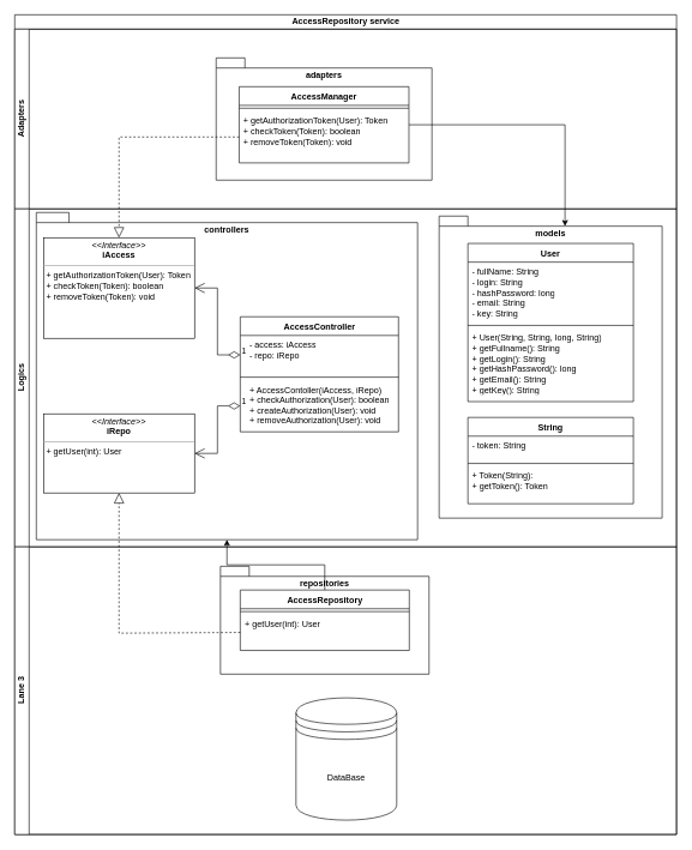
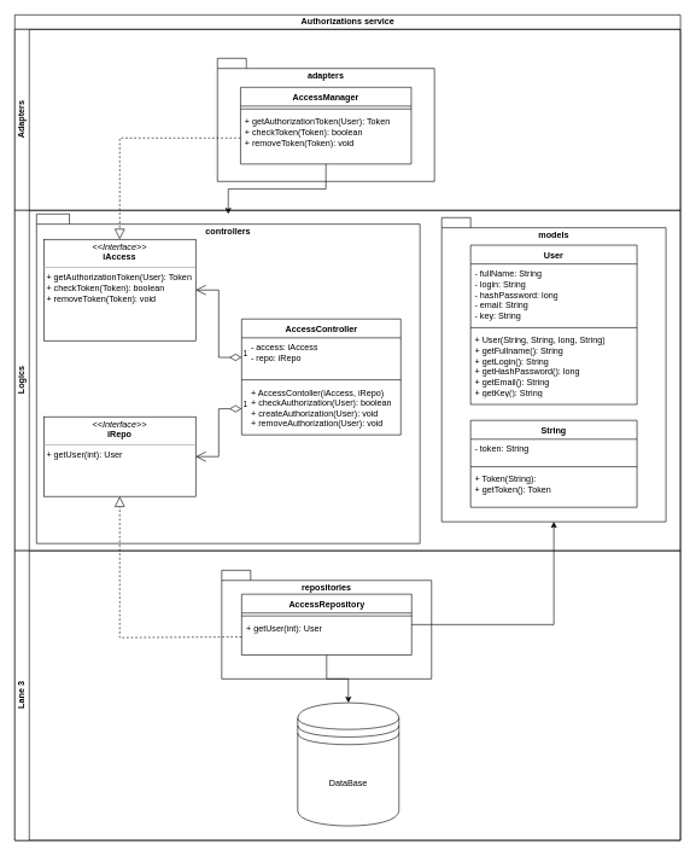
- <mxCell id="2" value="AccessRepository service" style="swimlane;childLayout=stackLayout;resizeParent=1;resizeParentMax=0;horizontal=1;startSize=20;horizontalStack=0;html=1;" parent="1" vertex="1"><mxGeometry width="920" height="1140" as="geometry" x="20" y="20" /></mxCell>
+ <mxCell id="2" value="Authorizations service" style="swimlane;childLayout=stackLayout;resizeParent=1;resizeParentMax=0;horizontal=1;startSize=20;horizontalStack=0;html=1;" parent="1" vertex="1"><mxGeometry width="920" height="1140" as="geometry" x="20" y="20" /></mxCell>
- <mxCell id="37" style="edgeStyle=orthogonalEdgeStyle;rounded=0;orthogonalLoop=1;jettySize=auto;html=1;entryX=0;entryY=0;entryDx=175;entryDy=14;entryPerimeter=0;" parent="2" source="5" target="10" edge="1"><mxGeometry relative="1" as="geometry" /></mxCell>
+ <mxCell id="37" style="edgeStyle=orthogonalEdgeStyle;rounded=0;orthogonalLoop=1;jettySize=auto;html=1;" parent="2" source="5" target="9" edge="1"><mxGeometry relative="1" as="geometry" /></mxCell>
- <mxCell id="36" style="edgeStyle=orthogonalEdgeStyle;rounded=0;orthogonalLoop=1;jettySize=auto;html=1;" parent="2" source="30" target="9" edge="1"><mxGeometry relative="1" as="geometry" /></mxCell>
+ <mxCell id="36" style="edgeStyle=orthogonalEdgeStyle;rounded=0;orthogonalLoop=1;jettySize=auto;html=1;entryX=0.5;entryY=1;entryDx=0;entryDy=0;entryPerimeter=0;" parent="2" source="30" target="10" edge="1"><mxGeometry relative="1" as="geometry" /></mxCell>
+ <mxCell id="29" style="edgeStyle=orthogonalEdgeStyle;rounded=0;orthogonalLoop=1;jettySize=auto;html=1;entryX=0.5;entryY=0;entryDx=0;entryDy=0;" parent="27" source="30" target="33" edge="1"><mxGeometry relative="1" as="geometry" /></mxCell>
